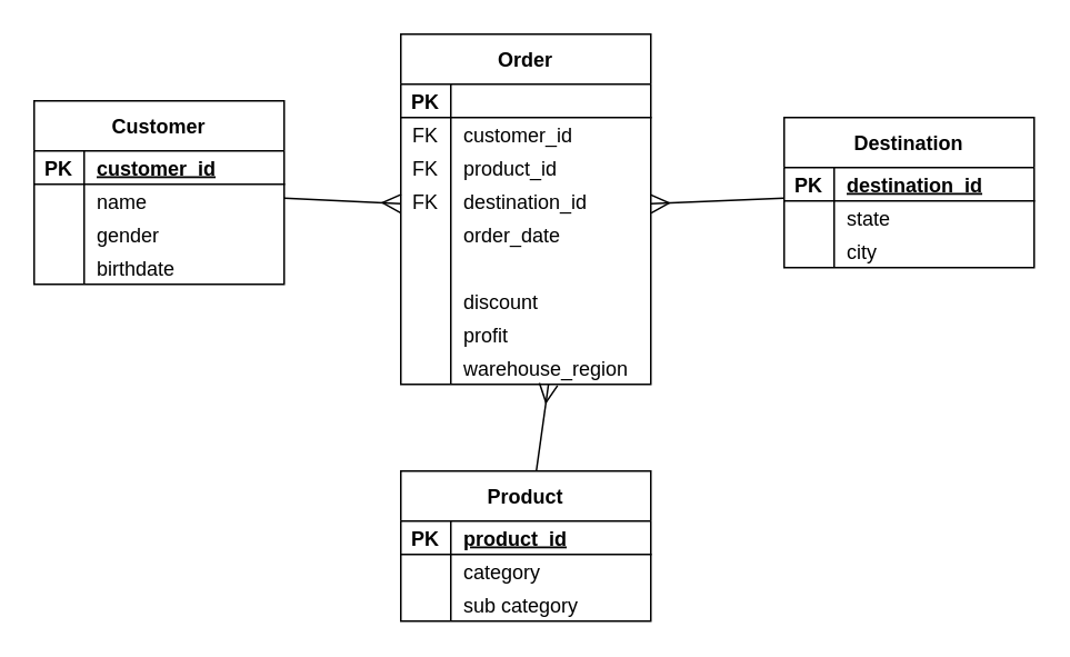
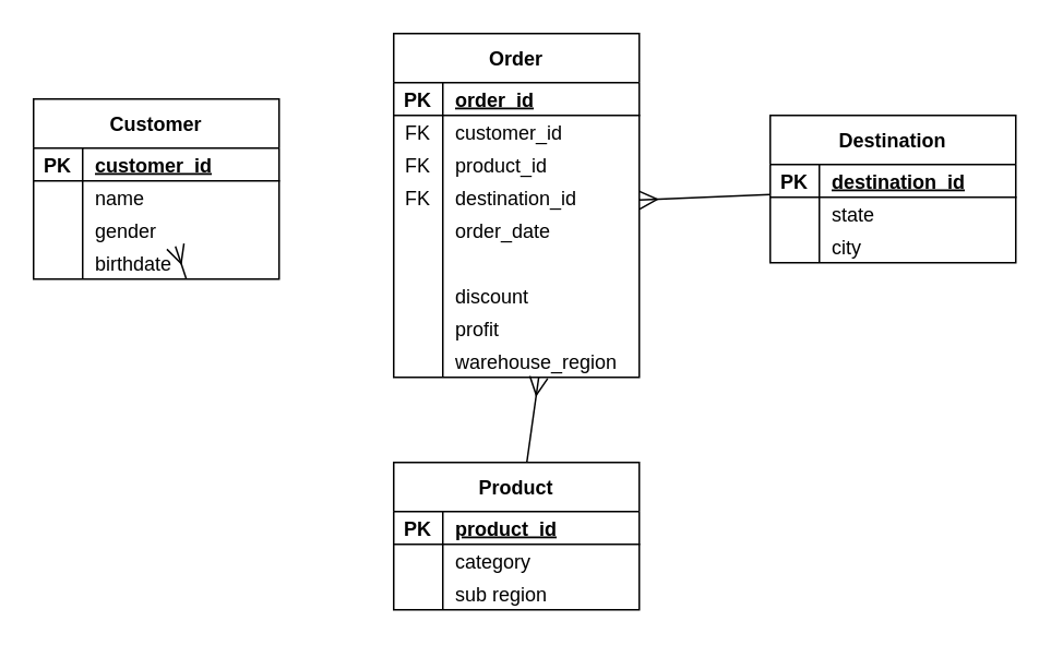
+ <mxCell id="38" value="order_id" style="shape=partialRectangle;overflow=hidden;connectable=0;fillColor=none;top=0;left=0;bottom=0;right=0;align=left;spacingLeft=6;fontStyle=5;" parent="36" vertex="1"><mxGeometry x="30" width="120" height="20" as="geometry"><mxRectangle width="120" height="20" as="alternateBounds" /></mxGeometry></mxCell>
- <mxCell id="64" value="" style="fontSize=12;html=1;endArrow=ERmany;rounded=0;endSize=9;" parent="1" source="22" target="35" edge="1"><mxGeometry width="100" height="100" relative="1" as="geometry"><mxPoint x="202" y="-78" as="sourcePoint" /><mxPoint x="268" y="30" as="targetPoint" /></mxGeometry></mxCell>
+ <mxCell id="64" value="" style="fontSize=12;html=1;endArrow=ERmany;rounded=0;endSize=9;" parent="1" source="22" target="34" edge="1"><mxGeometry width="100" height="100" relative="1" as="geometry"><mxPoint x="202" y="-78" as="sourcePoint" /><mxPoint x="268" y="30" as="targetPoint" /></mxGeometry></mxCell>
- <mxCell id="21" value="sub category" style="shape=partialRectangle;overflow=hidden;connectable=0;fillColor=none;top=0;left=0;bottom=0;right=0;align=left;spacingLeft=6;" parent="19" vertex="1"><mxGeometry x="30" width="120" height="20" as="geometry"><mxRectangle width="120" height="20" as="alternateBounds" /></mxGeometry></mxCell>
+ <mxCell id="21" value="sub region" style="shape=partialRectangle;overflow=hidden;connectable=0;fillColor=none;top=0;left=0;bottom=0;right=0;align=left;spacingLeft=6;" parent="19" vertex="1"><mxGeometry x="30" width="120" height="20" as="geometry"><mxRectangle width="120" height="20" as="alternateBounds" /></mxGeometry></mxCell>
